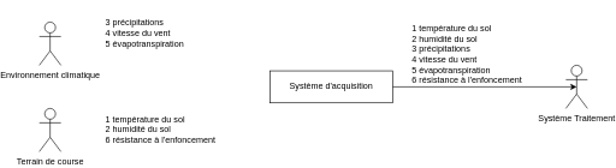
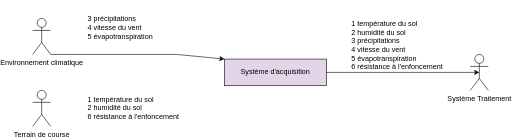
- <mxCell id="10" value="1 température du sol&lt;br&gt;2 humidité du sol&lt;br&gt;3 précipitations&lt;br&gt;4 vitesse du vent&lt;br&gt;5 évapotranspiration&lt;br&gt;6 résistance à l'enfoncement" style="text;html=1;align=left;verticalAlign=middle;whiteSpace=wrap;rounded=0;" parent="1" vertex="1"><mxGeometry x="535" y="30" width="200" height="89" as="geometry" /></mxCell>
+ <mxCell id="10" value="1 température du sol&lt;br&gt;2 humidité du sol&lt;br&gt;3 précipitations&lt;br&gt;4 vitesse du vent&lt;br&gt;5 évapotranspiration&lt;br&gt;6 résistance à l'enfoncement" style="text;html=1;align=left;verticalAlign=middle;whiteSpace=wrap;rounded=0;" parent="1" vertex="1"><mxGeometry x="550" y="30" width="200" height="89" as="geometry" /></mxCell>
+ <mxCell id="8" value="" style="endArrow=classic;html=1;rounded=0;exitX=1;exitY=1;exitDx=0;exitDy=0;exitPerimeter=0;entryX=0;entryY=0;entryDx=0;entryDy=0;" parent="1" source="2" target="7" edge="1"><mxGeometry width="50" height="50" relative="1" as="geometry"><mxPoint x="450" y="340" as="sourcePoint" /><mxPoint x="500" y="290" as="targetPoint" /><Array as="points"><mxPoint x="260" y="90" /></Array></mxGeometry></mxCell>
- <mxCell id="7" value="Système d'acquisition" style="rounded=0;whiteSpace=wrap;html=1;" parent="1" vertex="1"><mxGeometry x="340" y="97.75" width="170" height="44.5" as="geometry" /></mxCell>
+ <mxCell id="7" value="Système d'acquisition" style="rounded=0;whiteSpace=wrap;html=1;fillColor=#e1d5e7;" parent="1" vertex="1"><mxGeometry x="340" y="97.75" width="170" height="44.5" as="geometry" /></mxCell>
